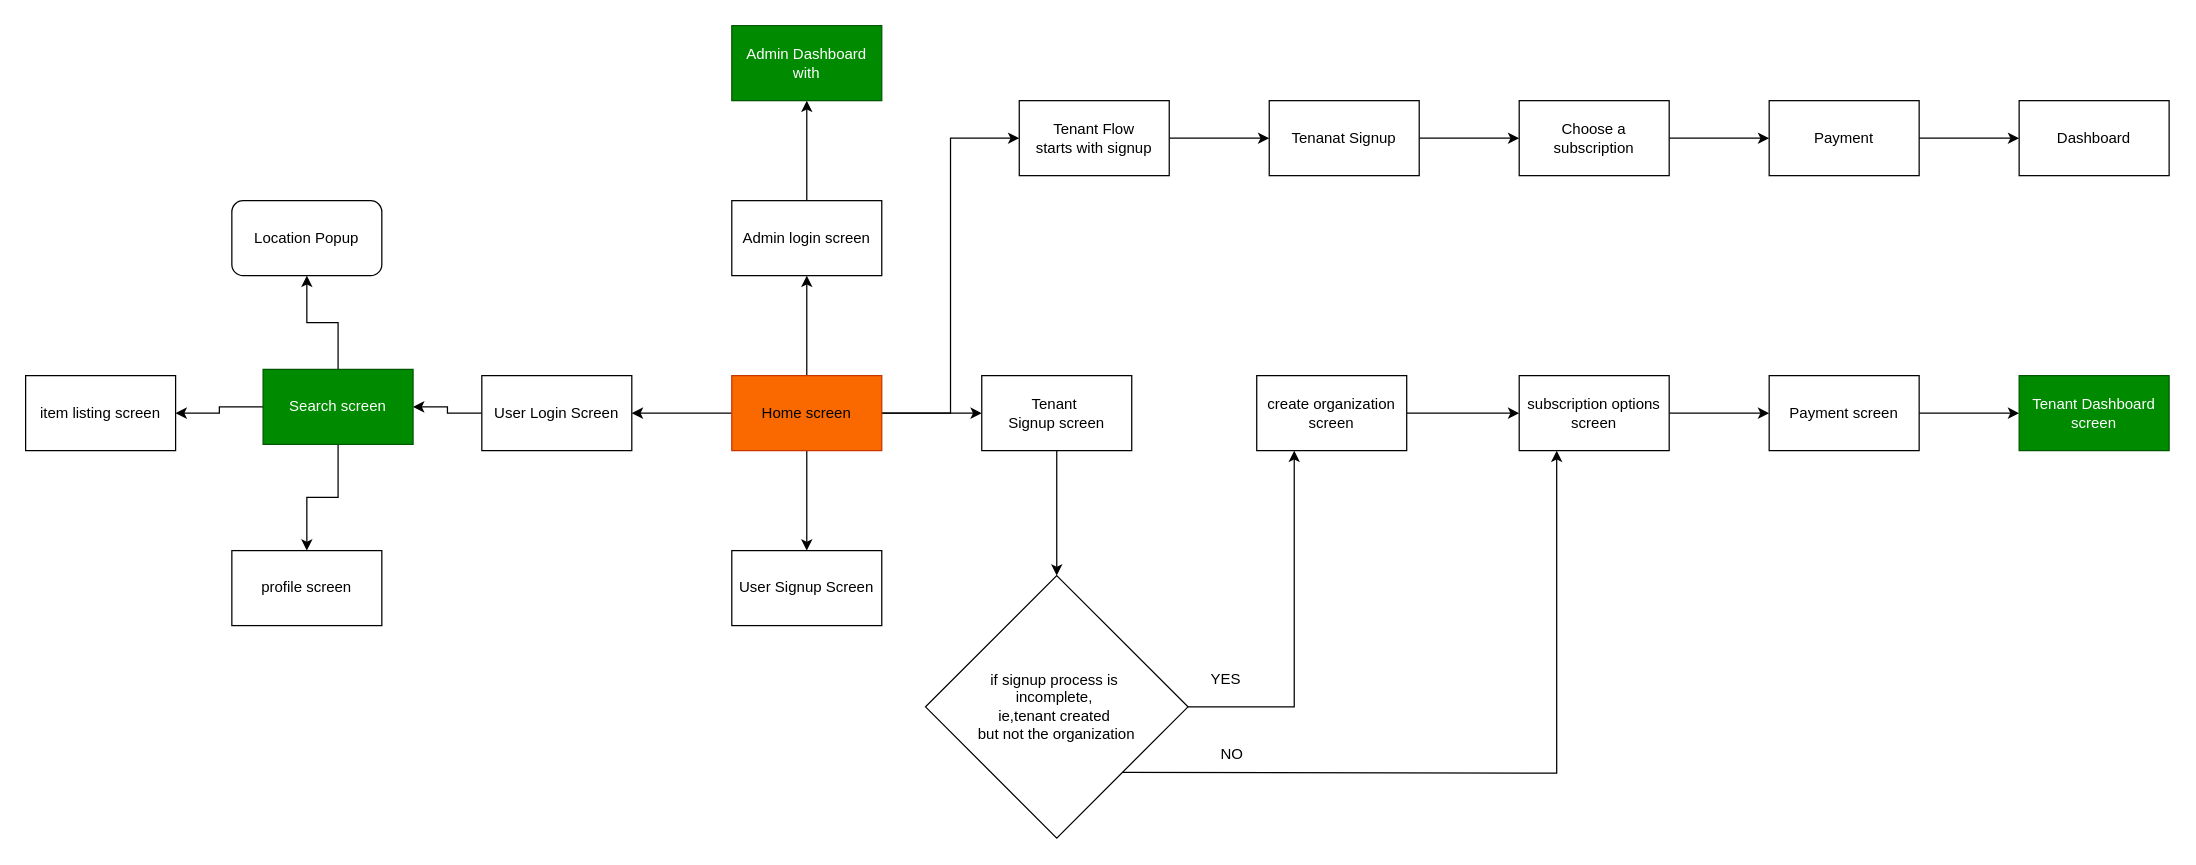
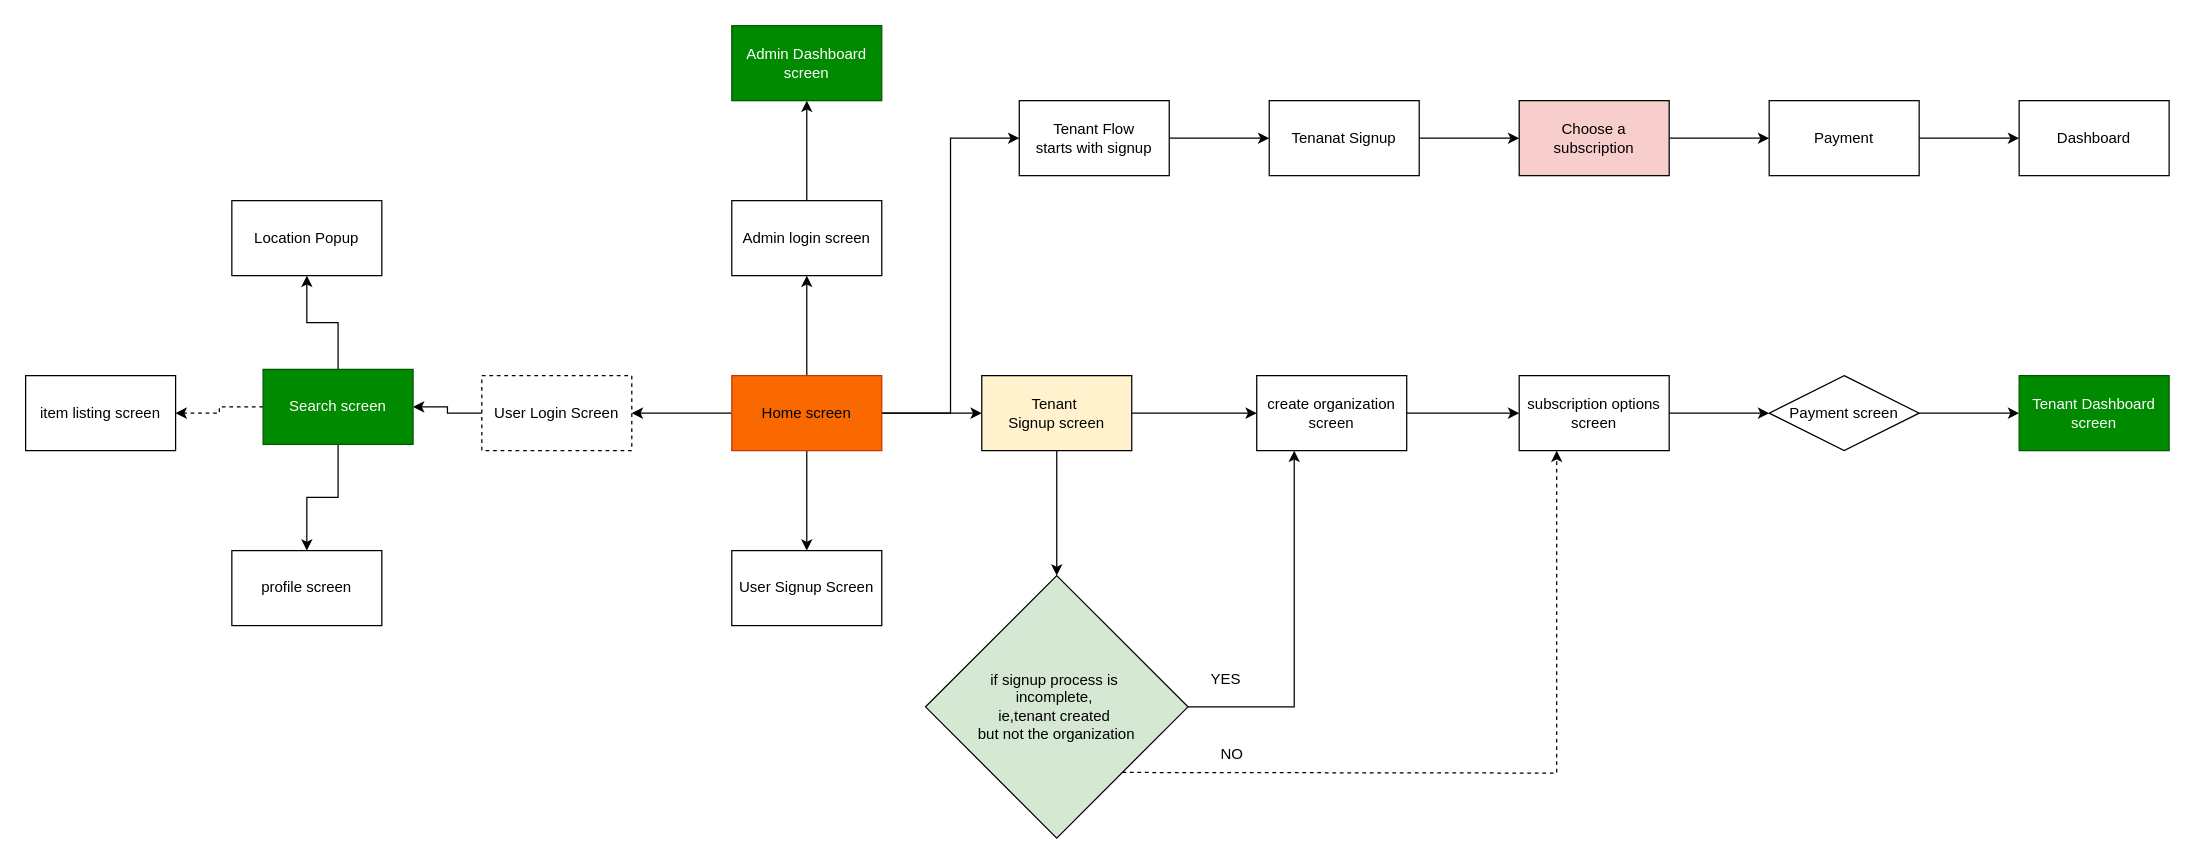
- <mxCell id="44" value="Admin Dashboard with" style="whiteSpace=wrap;html=1;fillColor=#008a00;rounded=0;strokeColor=#005700;fontColor=#ffffff;" parent="1" vertex="1"><mxGeometry x="585" y="20" width="120" height="60" as="geometry" /></mxCell>
+ <mxCell id="44" value="Admin Dashboard screen" style="whiteSpace=wrap;html=1;fillColor=#008a00;rounded=0;strokeColor=#005700;fontColor=#ffffff;" parent="1" vertex="1"><mxGeometry x="585" y="20" width="120" height="60" as="geometry" /></mxCell>
- <mxCell id="7" value="Choose a subscription" style="whiteSpace=wrap;html=1;rounded=0;" parent="1" vertex="1"><mxGeometry x="1215" y="80" width="120" height="60" as="geometry" /></mxCell>
+ <mxCell id="7" value="Choose a subscription" style="whiteSpace=wrap;html=1;rounded=0;fillColor=#f8cecc;" parent="1" vertex="1"><mxGeometry x="1215" y="80" width="120" height="60" as="geometry" /></mxCell>
- <mxCell id="41" value="Location Popup" style="whiteSpace=wrap;html=1;rounded=1;" parent="1" vertex="1"><mxGeometry x="185" y="160" width="120" height="60" as="geometry" /></mxCell>
+ <mxCell id="41" value="Location Popup" style="whiteSpace=wrap;html=1;rounded=0;" parent="1" vertex="1"><mxGeometry x="185" y="160" width="120" height="60" as="geometry" /></mxCell>
- <mxCell id="35" value="" style="edgeStyle=orthogonalEdgeStyle;rounded=0;orthogonalLoop=1;jettySize=auto;html=1;" parent="1" source="38" target="39" edge="1"><mxGeometry relative="1" as="geometry" /></mxCell>
+ <mxCell id="35" value="" style="edgeStyle=orthogonalEdgeStyle;rounded=0;orthogonalLoop=1;jettySize=auto;html=1;dashed=1;" parent="1" source="38" target="39" edge="1"><mxGeometry relative="1" as="geometry" /></mxCell>
- <mxCell id="34" value="User Login Screen" style="whiteSpace=wrap;html=1;rounded=0;" parent="1" vertex="1"><mxGeometry x="385" y="300" width="120" height="60" as="geometry" /></mxCell>
+ <mxCell id="34" value="User Login Screen" style="whiteSpace=wrap;html=1;rounded=0;dashed=1;" parent="1" vertex="1"><mxGeometry x="385" y="300" width="120" height="60" as="geometry" /></mxCell>
- <mxCell id="18" value="Tenant&amp;nbsp;&lt;div&gt;Signup screen&lt;/div&gt;" style="whiteSpace=wrap;html=1;rounded=0;" parent="1" vertex="1"><mxGeometry x="785" y="300" width="120" height="60" as="geometry" /></mxCell>
+ <mxCell id="18" value="Tenant&amp;nbsp;&lt;div&gt;Signup screen&lt;/div&gt;" style="whiteSpace=wrap;html=1;rounded=0;fillColor=#fff2cc;" parent="1" vertex="1"><mxGeometry x="785" y="300" width="120" height="60" as="geometry" /></mxCell>
+ <mxCell id="17" value="" style="edgeStyle=orthogonalEdgeStyle;rounded=0;orthogonalLoop=1;jettySize=auto;html=1;" parent="1" source="18" target="20" edge="1"><mxGeometry relative="1" as="geometry" /></mxCell>
- <mxCell id="24" value="Payment screen" style="whiteSpace=wrap;html=1;rounded=0;" parent="1" vertex="1"><mxGeometry x="1415" y="300" width="120" height="60" as="geometry" /></mxCell>
+ <mxCell id="24" value="Payment screen" style="rhombus;whiteSpace=wrap;html=1;" parent="1" vertex="1"><mxGeometry x="1415" y="300" width="120" height="60" as="geometry" /></mxCell>
- <mxCell id="25" value="&lt;span style=&quot;text-wrap-mode: nowrap;&quot;&gt;if signup process is&amp;nbsp;&lt;/span&gt;&lt;div style=&quot;text-wrap-mode: nowrap;&quot;&gt;incomplete,&amp;nbsp;&lt;div&gt;ie,tenant created&amp;nbsp;&lt;/div&gt;&lt;div&gt;but not the organization&lt;/div&gt;&lt;/div&gt;" style="rhombus;whiteSpace=wrap;html=1;rounded=0;" parent="1" vertex="1"><mxGeometry x="740" y="460" width="210" height="210" as="geometry" /></mxCell>
+ <mxCell id="25" value="&lt;span style=&quot;text-wrap-mode: nowrap;&quot;&gt;if signup process is&amp;nbsp;&lt;/span&gt;&lt;div style=&quot;text-wrap-mode: nowrap;&quot;&gt;incomplete,&amp;nbsp;&lt;div&gt;ie,tenant created&amp;nbsp;&lt;/div&gt;&lt;div&gt;but not the organization&lt;/div&gt;&lt;/div&gt;" style="rhombus;whiteSpace=wrap;html=1;rounded=0;fillColor=#d5e8d4;" parent="1" vertex="1"><mxGeometry x="740" y="460" width="210" height="210" as="geometry" /></mxCell>
- <mxCell id="29" value="" style="endArrow=classic;html=1;rounded=0;entryX=0.25;entryY=1;entryDx=0;entryDy=0;exitX=1;exitY=1;exitDx=0;exitDy=0;" parent="1" source="25" target="22" edge="1"><mxGeometry width="50" height="50" relative="1" as="geometry"><mxPoint x="1235" y="330" as="sourcePoint" /><mxPoint x="1285" y="280" as="targetPoint" /><Array as="points"><mxPoint x="1245" y="618" /></Array></mxGeometry></mxCell>
+ <mxCell id="29" value="" style="endArrow=classic;html=1;rounded=0;entryX=0.25;entryY=1;entryDx=0;entryDy=0;exitX=1;exitY=1;exitDx=0;exitDy=0;dashed=1;" parent="1" source="25" target="22" edge="1"><mxGeometry width="50" height="50" relative="1" as="geometry"><mxPoint x="1235" y="330" as="sourcePoint" /><mxPoint x="1285" y="280" as="targetPoint" /><Array as="points"><mxPoint x="1245" y="618" /></Array></mxGeometry></mxCell>
